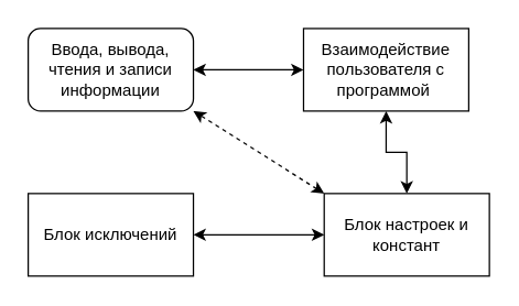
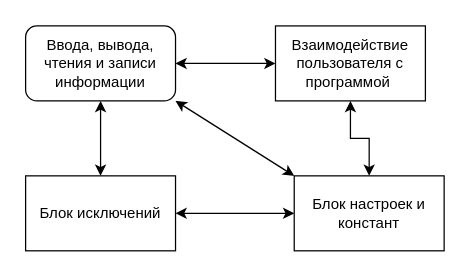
- <mxCell id="9" style="rounded=0;orthogonalLoop=1;jettySize=auto;html=1;exitX=0;exitY=0;exitDx=0;exitDy=0;entryX=1;entryY=1;entryDx=0;entryDy=0;startArrow=classic;startFill=1;dashed=1;" edge="1" parent="1" source="10" target="5"><mxGeometry relative="1" as="geometry" /></mxCell>
+ <mxCell id="9" style="rounded=0;orthogonalLoop=1;jettySize=auto;html=1;exitX=0;exitY=0;exitDx=0;exitDy=0;entryX=1;entryY=1;entryDx=0;entryDy=0;startArrow=classic;startFill=1;" edge="1" parent="1" source="10" target="5"><mxGeometry relative="1" as="geometry" /></mxCell>
+ <mxCell id="6" style="edgeStyle=orthogonalEdgeStyle;rounded=0;orthogonalLoop=1;jettySize=auto;html=1;startArrow=classic;startFill=1;" edge="1" parent="1" source="7" target="5"><mxGeometry relative="1" as="geometry" /></mxCell>
